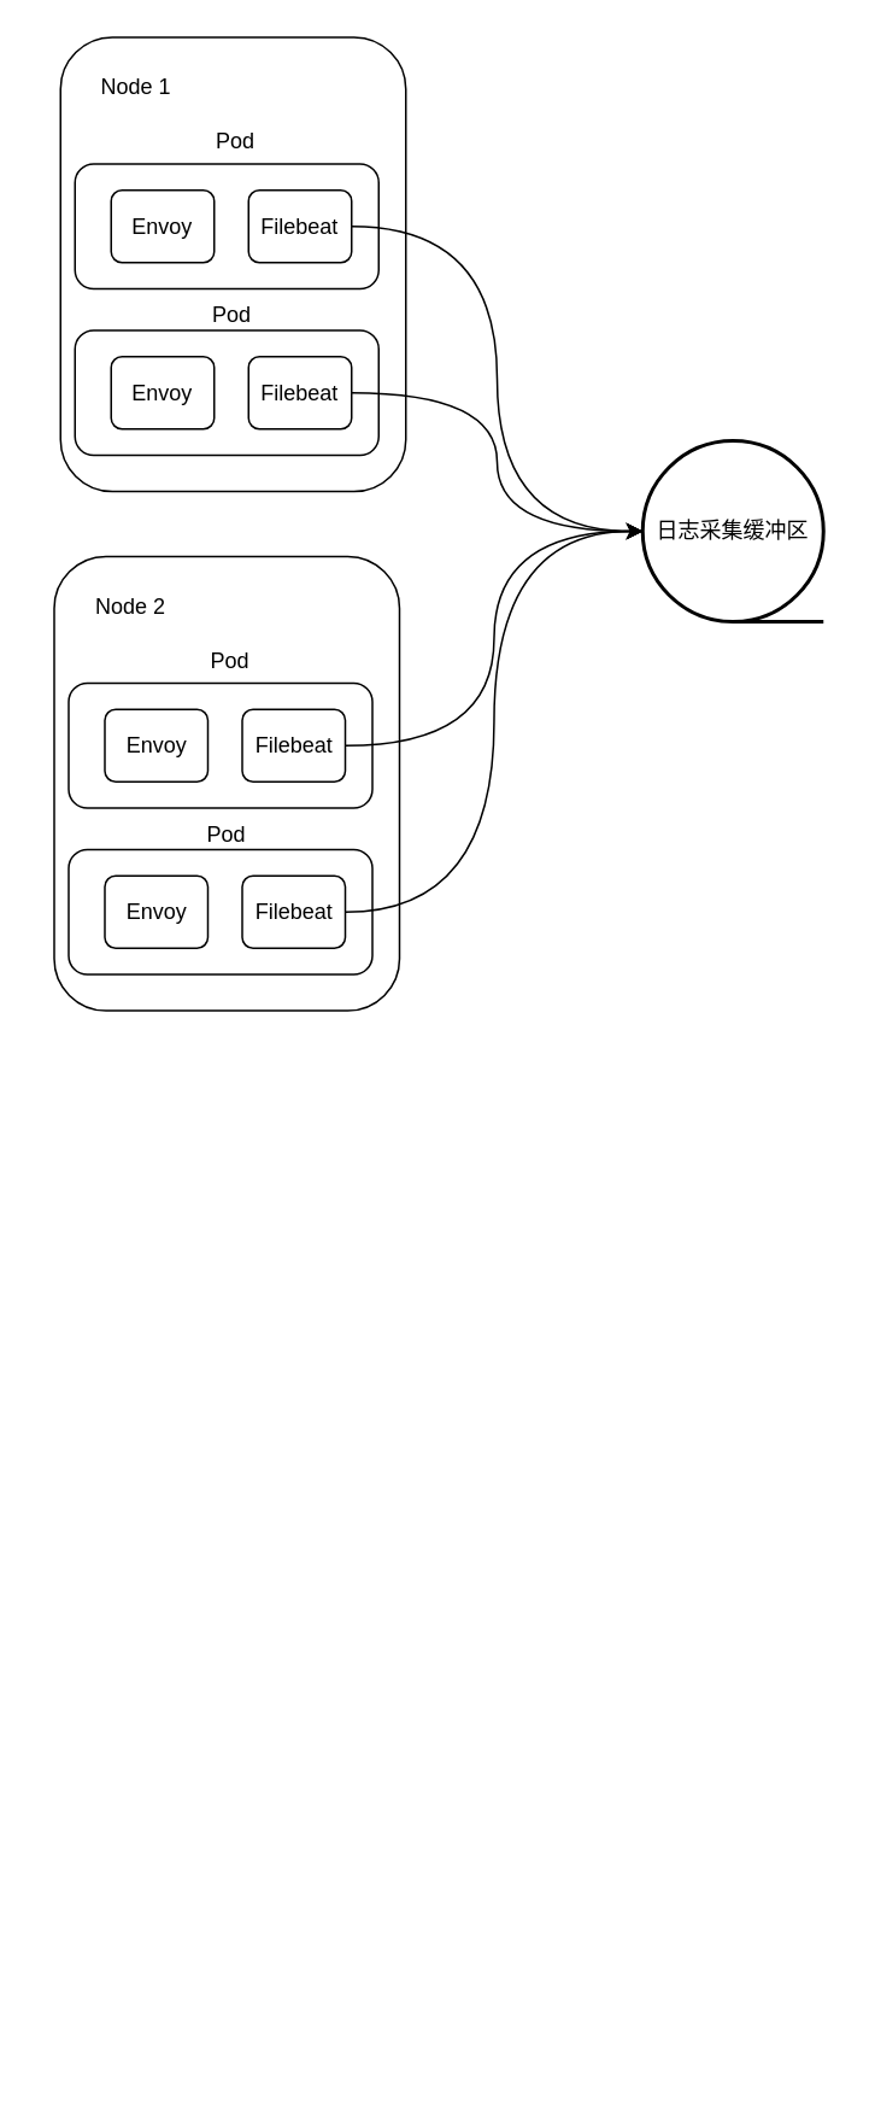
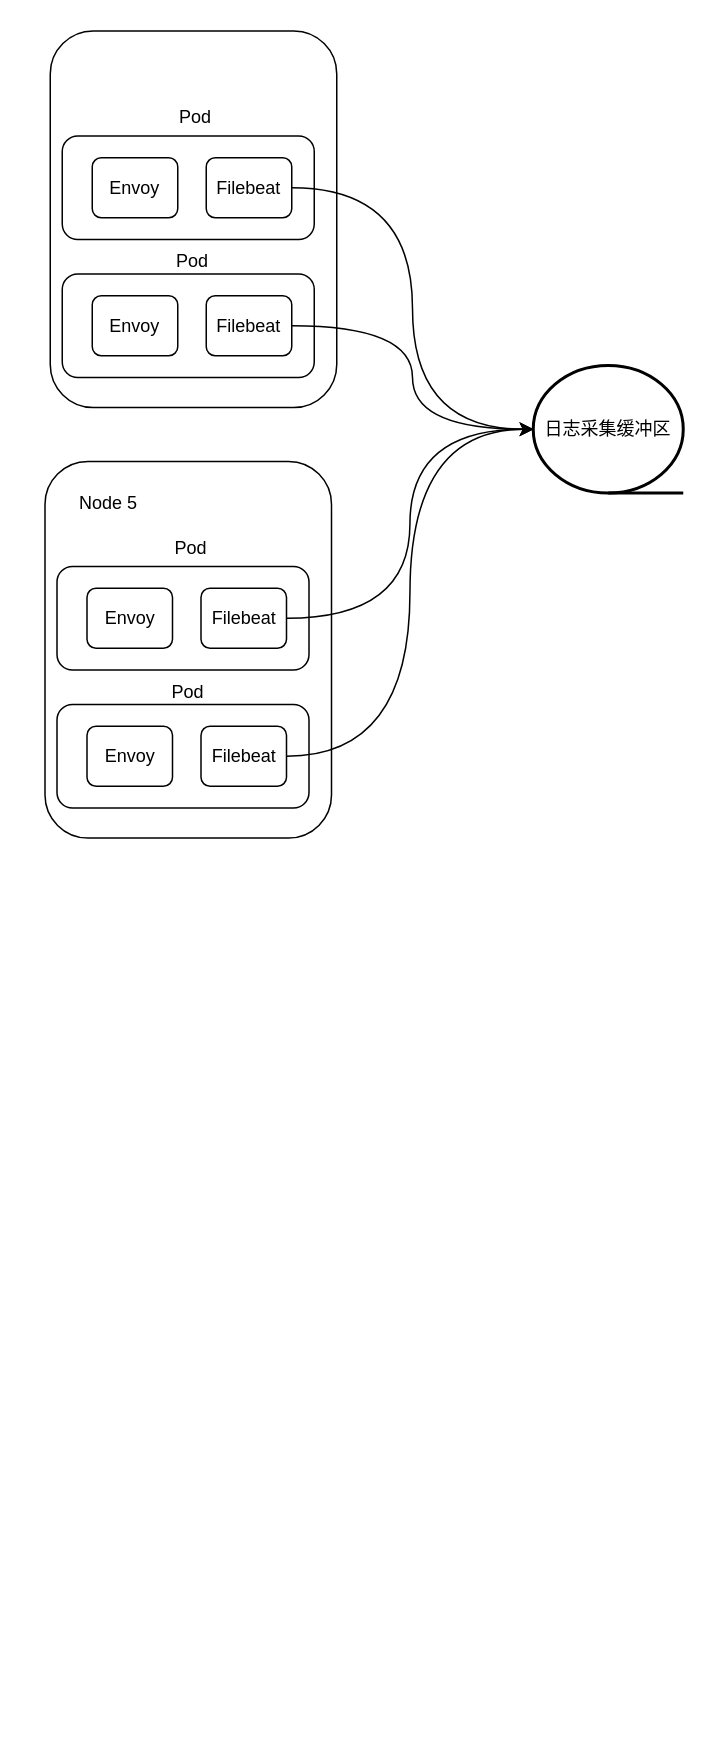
- <mxCell id="3" value="Node 1" style="text;html=1;strokeColor=none;fillColor=none;align=center;verticalAlign=middle;whiteSpace=wrap;rounded=0;" vertex="1" parent="1"><mxGeometry x="45" y="33" width="60" height="30" as="geometry" /></mxCell>
- <mxCell id="6" value="日志采集缓冲区" style="strokeWidth=2;html=1;shape=mxgraph.flowchart.sequential_data;whiteSpace=wrap;" vertex="1" parent="1"><mxGeometry x="355" y="243" width="100" height="100" as="geometry" /></mxCell>
+ <mxCell id="6" value="日志采集缓冲区" style="strokeWidth=2;html=1;shape=mxgraph.flowchart.sequential_data;whiteSpace=wrap;" vertex="1" parent="1"><mxGeometry x="355" y="243" width="100" height="85" as="geometry" /></mxCell>
- <mxCell id="17" value="Node 2" style="text;html=1;strokeColor=none;fillColor=none;align=center;verticalAlign=middle;whiteSpace=wrap;rounded=0;" vertex="1" parent="1"><mxGeometry x="41.5" y="320" width="60" height="30" as="geometry" /></mxCell>
+ <mxCell id="17" value="Node 5" style="text;html=1;strokeColor=none;fillColor=none;align=center;verticalAlign=middle;whiteSpace=wrap;rounded=0;" vertex="1" parent="1"><mxGeometry x="41.5" y="320" width="60" height="30" as="geometry" /></mxCell>
